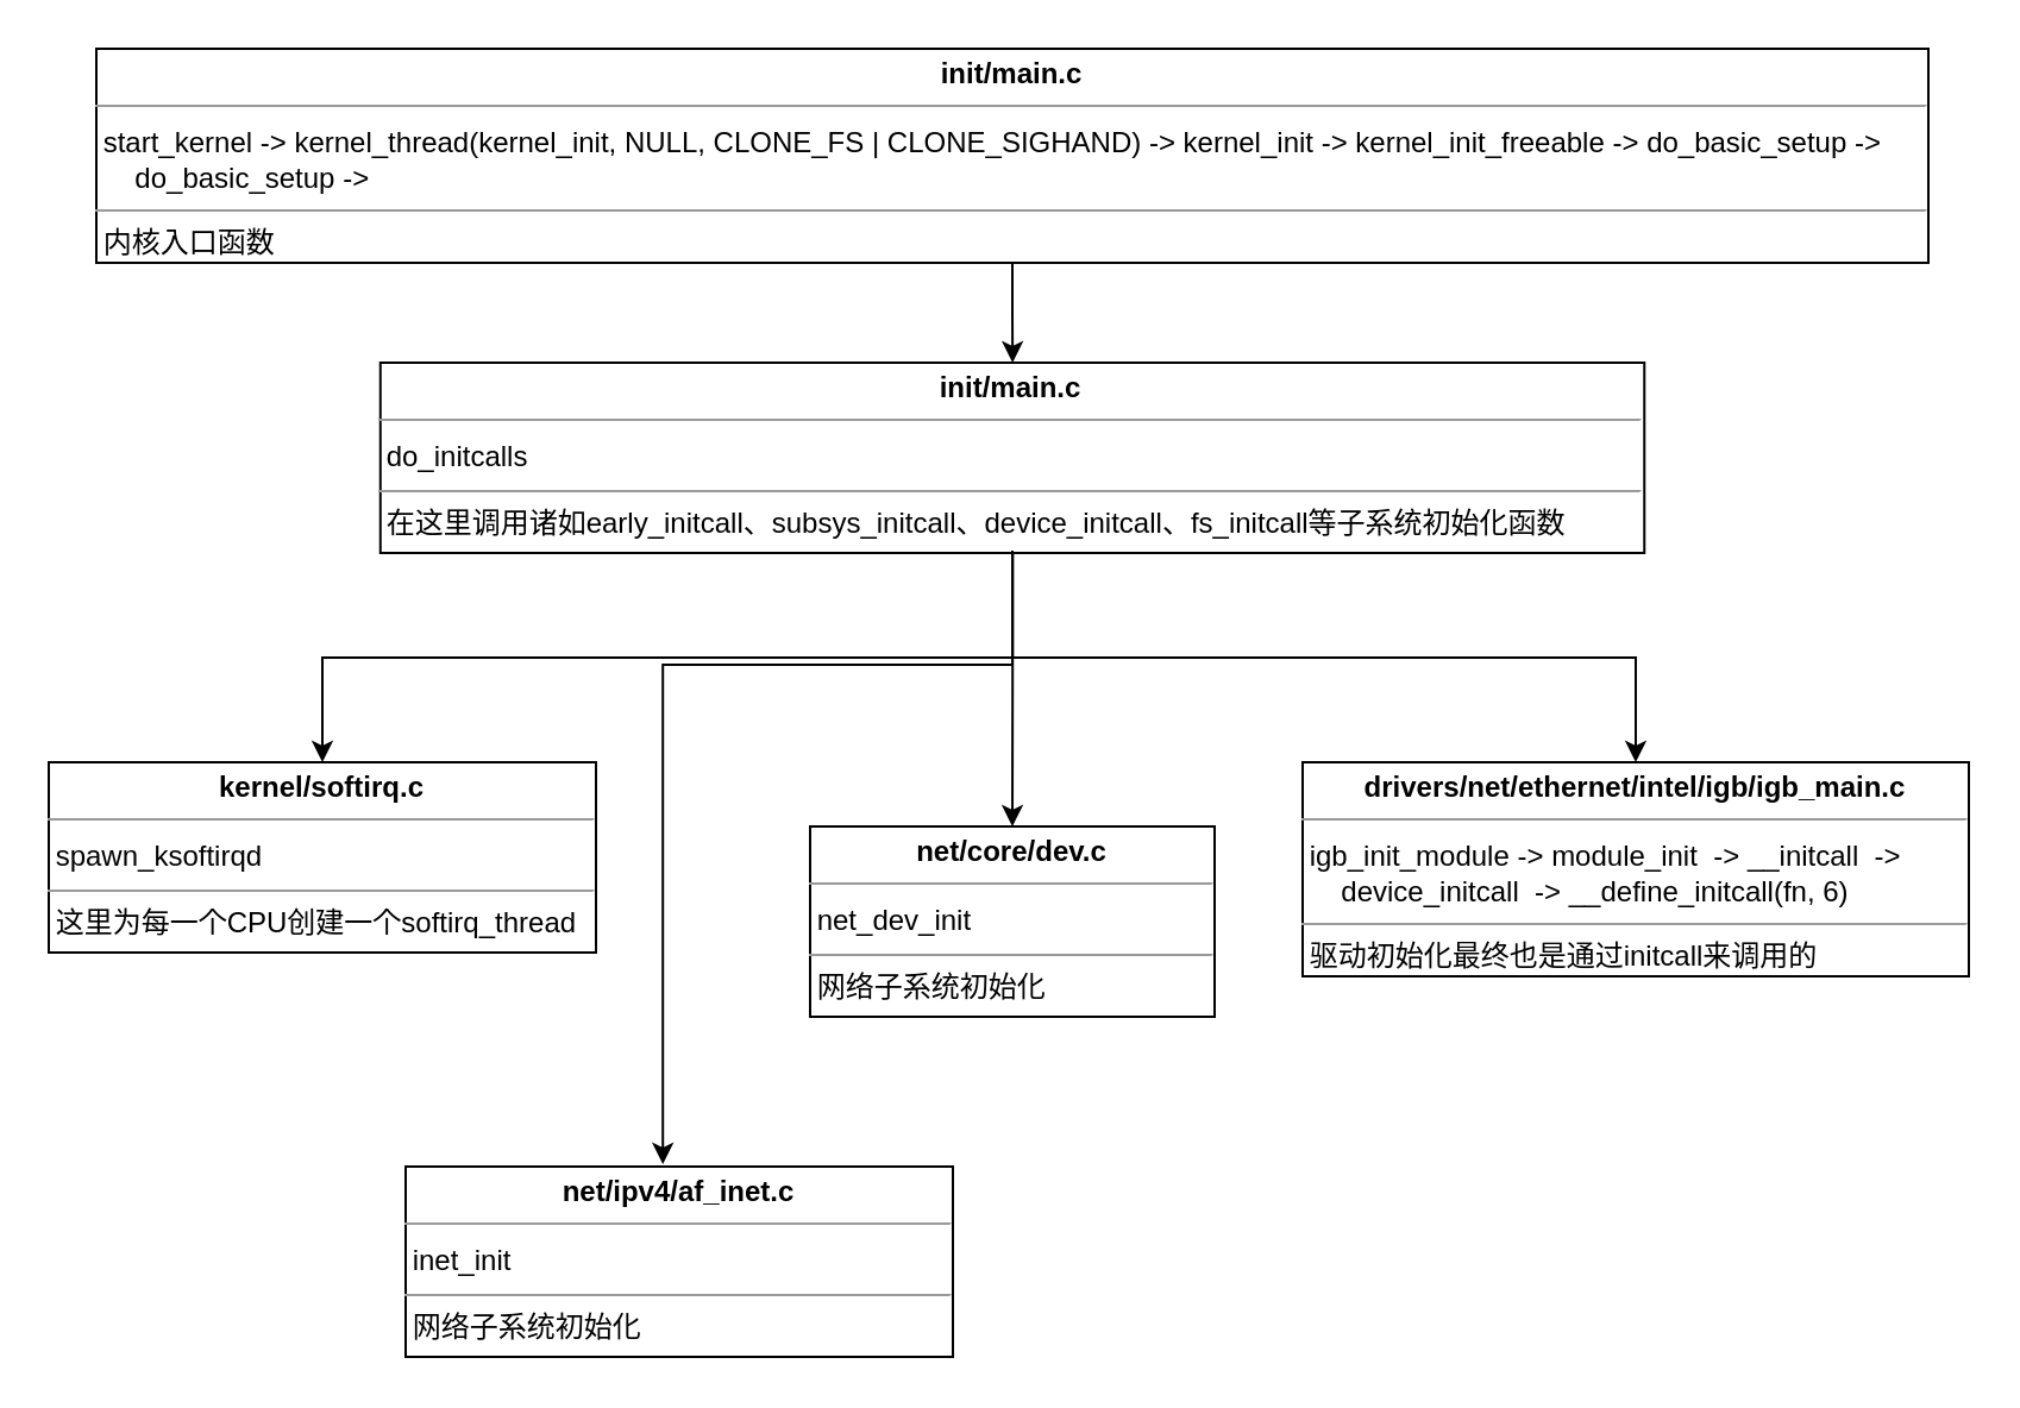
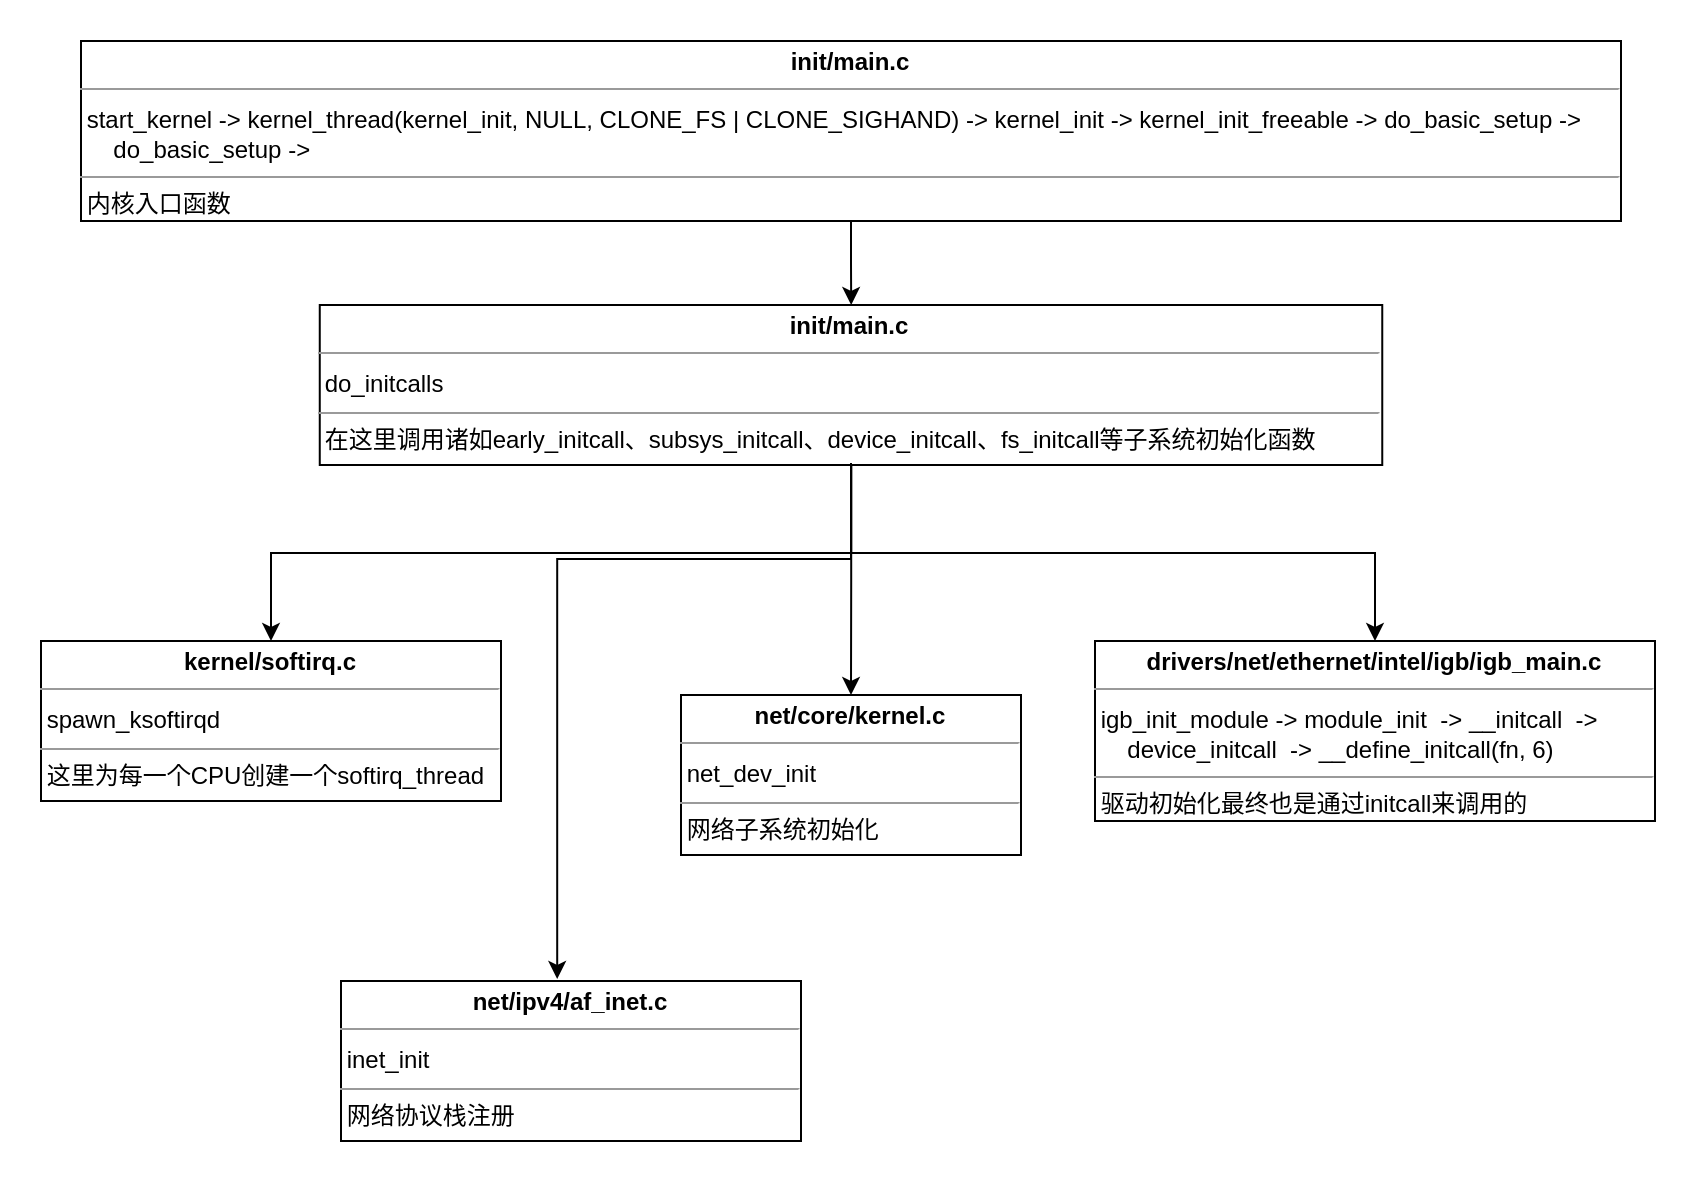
- <mxCell id="9" value="&lt;p style=&quot;margin: 0px ; margin-top: 4px ; text-align: center&quot;&gt;&lt;b&gt;net/core/dev.c&lt;/b&gt;&lt;br&gt;&lt;/p&gt;&lt;hr size=&quot;1&quot;&gt;&lt;div style=&quot;height: 2px&quot;&gt;&lt;/div&gt;&amp;nbsp;net_dev_init&lt;hr size=&quot;1&quot;&gt;&lt;div style=&quot;height: 2px&quot;&gt;&amp;nbsp;网络子系统初始化&lt;/div&gt;" style="verticalAlign=top;align=left;overflow=fill;fontSize=12;fontFamily=Helvetica;html=1;" vertex="1" parent="1"><mxGeometry x="340" y="347" width="170" height="80" as="geometry" /></mxCell>
+ <mxCell id="9" value="&lt;p style=&quot;margin: 0px ; margin-top: 4px ; text-align: center&quot;&gt;&lt;b&gt;net/core/kernel.c&lt;/b&gt;&lt;br&gt;&lt;/p&gt;&lt;hr size=&quot;1&quot;&gt;&lt;div style=&quot;height: 2px&quot;&gt;&lt;/div&gt;&amp;nbsp;net_dev_init&lt;hr size=&quot;1&quot;&gt;&lt;div style=&quot;height: 2px&quot;&gt;&amp;nbsp;网络子系统初始化&lt;/div&gt;" style="verticalAlign=top;align=left;overflow=fill;fontSize=12;fontFamily=Helvetica;html=1;" vertex="1" parent="1"><mxGeometry x="340" y="347" width="170" height="80" as="geometry" /></mxCell>
- <mxCell id="12" value="&lt;p style=&quot;margin: 0px ; margin-top: 4px ; text-align: center&quot;&gt;&lt;b&gt;net/ipv4/af_inet.c&lt;/b&gt;&lt;br&gt;&lt;/p&gt;&lt;hr size=&quot;1&quot;&gt;&lt;div style=&quot;height: 2px&quot;&gt;&lt;/div&gt;&amp;nbsp;inet_init&lt;hr size=&quot;1&quot;&gt;&lt;div style=&quot;height: 2px&quot;&gt;&amp;nbsp;网络子系统初始化&lt;/div&gt;" style="verticalAlign=top;align=left;overflow=fill;fontSize=12;fontFamily=Helvetica;html=1;" vertex="1" parent="1"><mxGeometry x="170" y="490" width="230" height="80" as="geometry" /></mxCell>
+ <mxCell id="12" value="&lt;p style=&quot;margin: 0px ; margin-top: 4px ; text-align: center&quot;&gt;&lt;b&gt;net/ipv4/af_inet.c&lt;/b&gt;&lt;br&gt;&lt;/p&gt;&lt;hr size=&quot;1&quot;&gt;&lt;div style=&quot;height: 2px&quot;&gt;&lt;/div&gt;&amp;nbsp;inet_init&lt;hr size=&quot;1&quot;&gt;&lt;div style=&quot;height: 2px&quot;&gt;&amp;nbsp;网络协议栈注册&lt;/div&gt;" style="verticalAlign=top;align=left;overflow=fill;fontSize=12;fontFamily=Helvetica;html=1;" vertex="1" parent="1"><mxGeometry x="170" y="490" width="230" height="80" as="geometry" /></mxCell>
